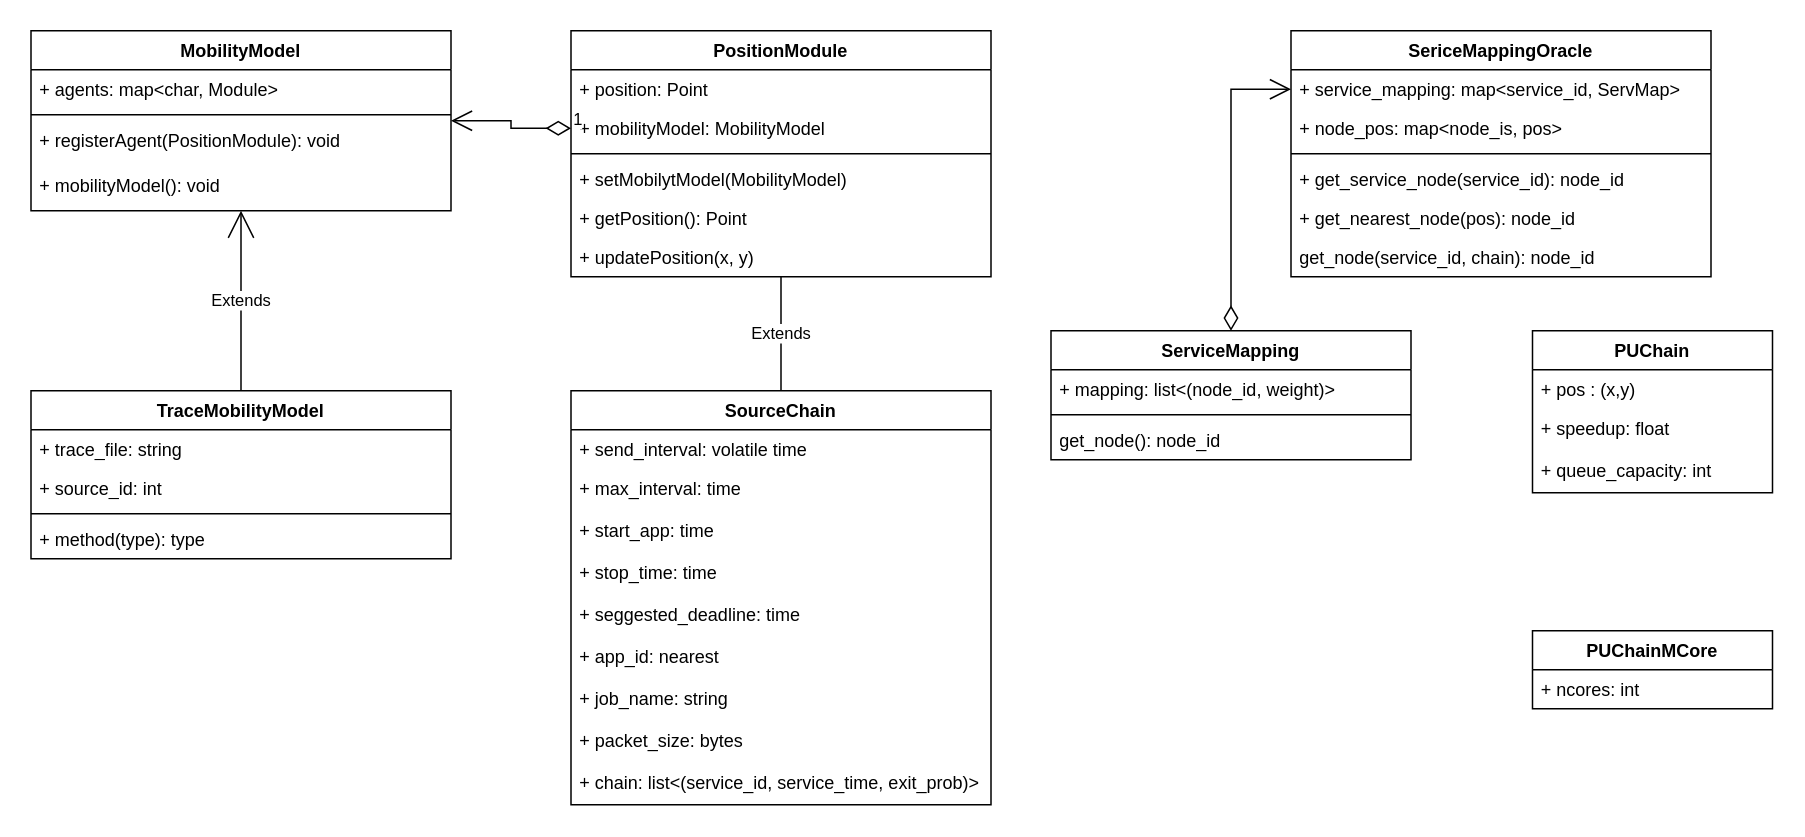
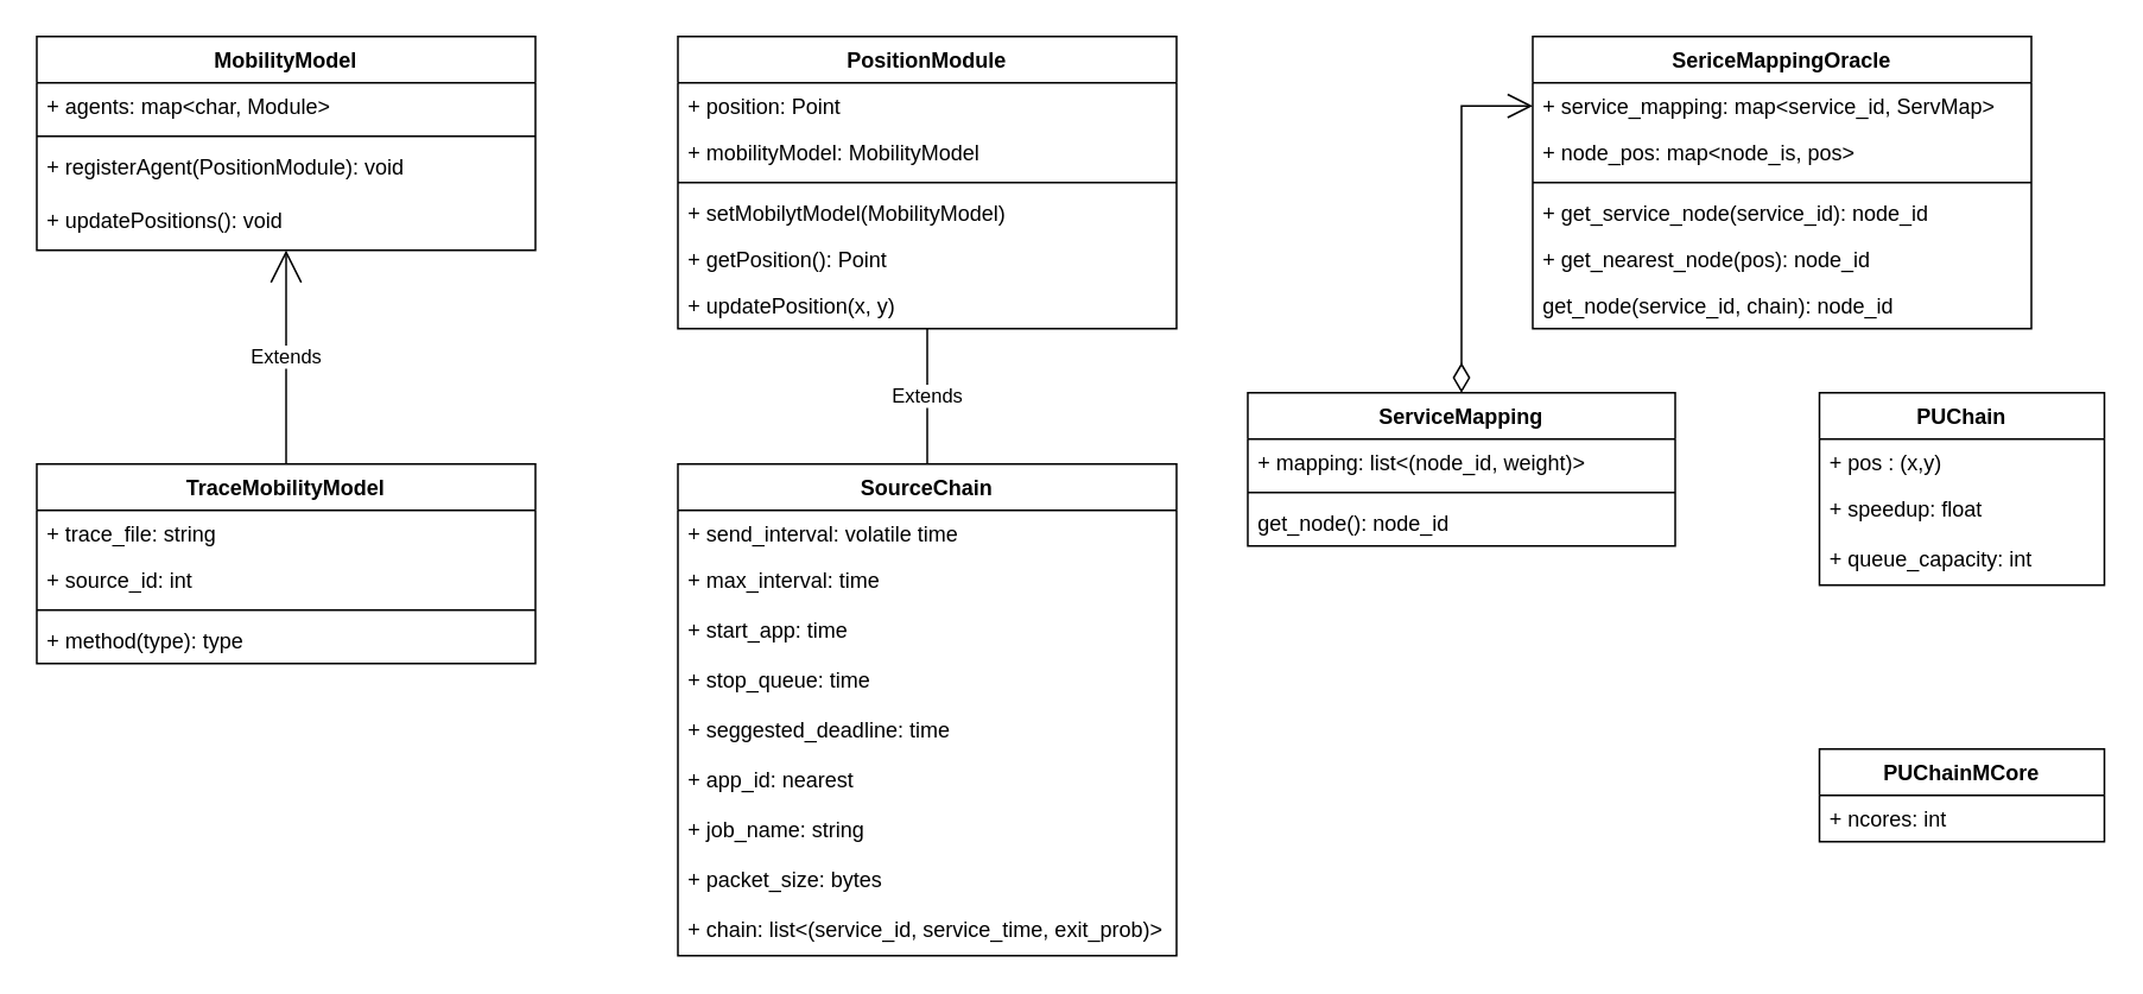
- <mxCell id="49" value="1" style="endArrow=open;html=1;endSize=12;startArrow=diamondThin;startSize=14;startFill=0;edgeStyle=orthogonalEdgeStyle;align=left;verticalAlign=bottom;rounded=0;exitX=0;exitY=0.5;exitDx=0;exitDy=0;" edge="1" parent="1" source="44" target="32"><mxGeometry x="-1" y="3" relative="1" as="geometry"><mxPoint x="420" y="310" as="sourcePoint" /><mxPoint x="580" y="310" as="targetPoint" /></mxGeometry></mxCell>
- <mxCell id="36" value="+ mobilityModel(): void" style="text;strokeColor=none;fillColor=none;align=left;verticalAlign=top;spacingLeft=4;spacingRight=4;overflow=hidden;rotatable=0;points=[[0,0.5],[1,0.5]];portConstraint=eastwest;whiteSpace=wrap;html=1;" parent="32" vertex="1"><mxGeometry y="90" width="280" height="30" as="geometry" /></mxCell>
+ <mxCell id="36" value="+ updatePositions(): void" style="text;strokeColor=none;fillColor=none;align=left;verticalAlign=top;spacingLeft=4;spacingRight=4;overflow=hidden;rotatable=0;points=[[0,0.5],[1,0.5]];portConstraint=eastwest;whiteSpace=wrap;html=1;" parent="32" vertex="1"><mxGeometry y="90" width="280" height="30" as="geometry" /></mxCell>
- <mxCell id="12" value="+ stop_time: time" style="text;strokeColor=none;fillColor=none;align=left;verticalAlign=top;spacingLeft=4;spacingRight=4;overflow=hidden;rotatable=0;points=[[0,0.5],[1,0.5]];portConstraint=eastwest;" parent="8" vertex="1"><mxGeometry y="108" width="280" height="28" as="geometry" /></mxCell>
+ <mxCell id="12" value="+ stop_queue: time" style="text;strokeColor=none;fillColor=none;align=left;verticalAlign=top;spacingLeft=4;spacingRight=4;overflow=hidden;rotatable=0;points=[[0,0.5],[1,0.5]];portConstraint=eastwest;" parent="8" vertex="1"><mxGeometry y="108" width="280" height="28" as="geometry" /></mxCell>
